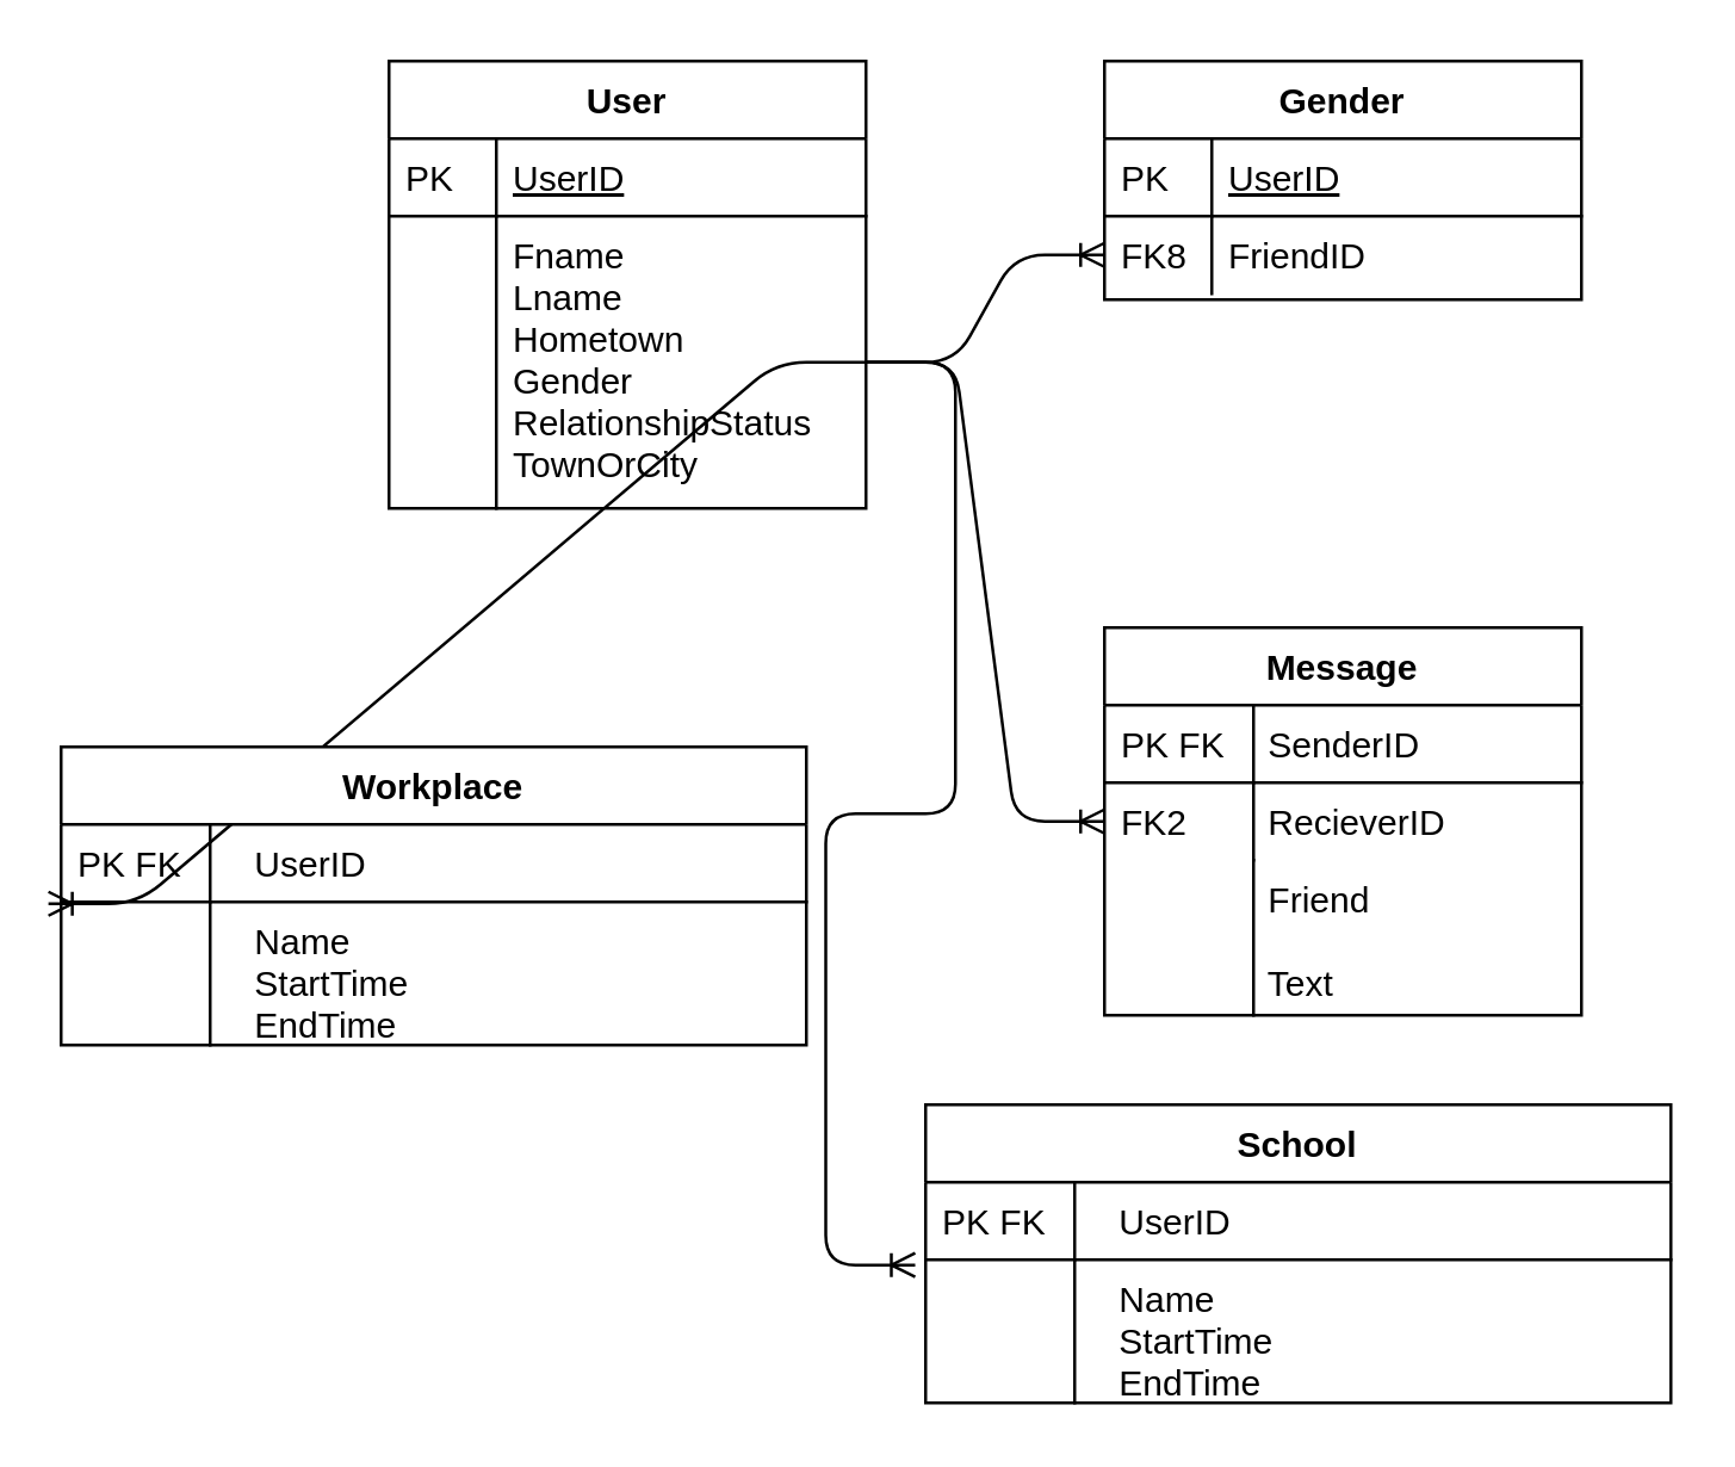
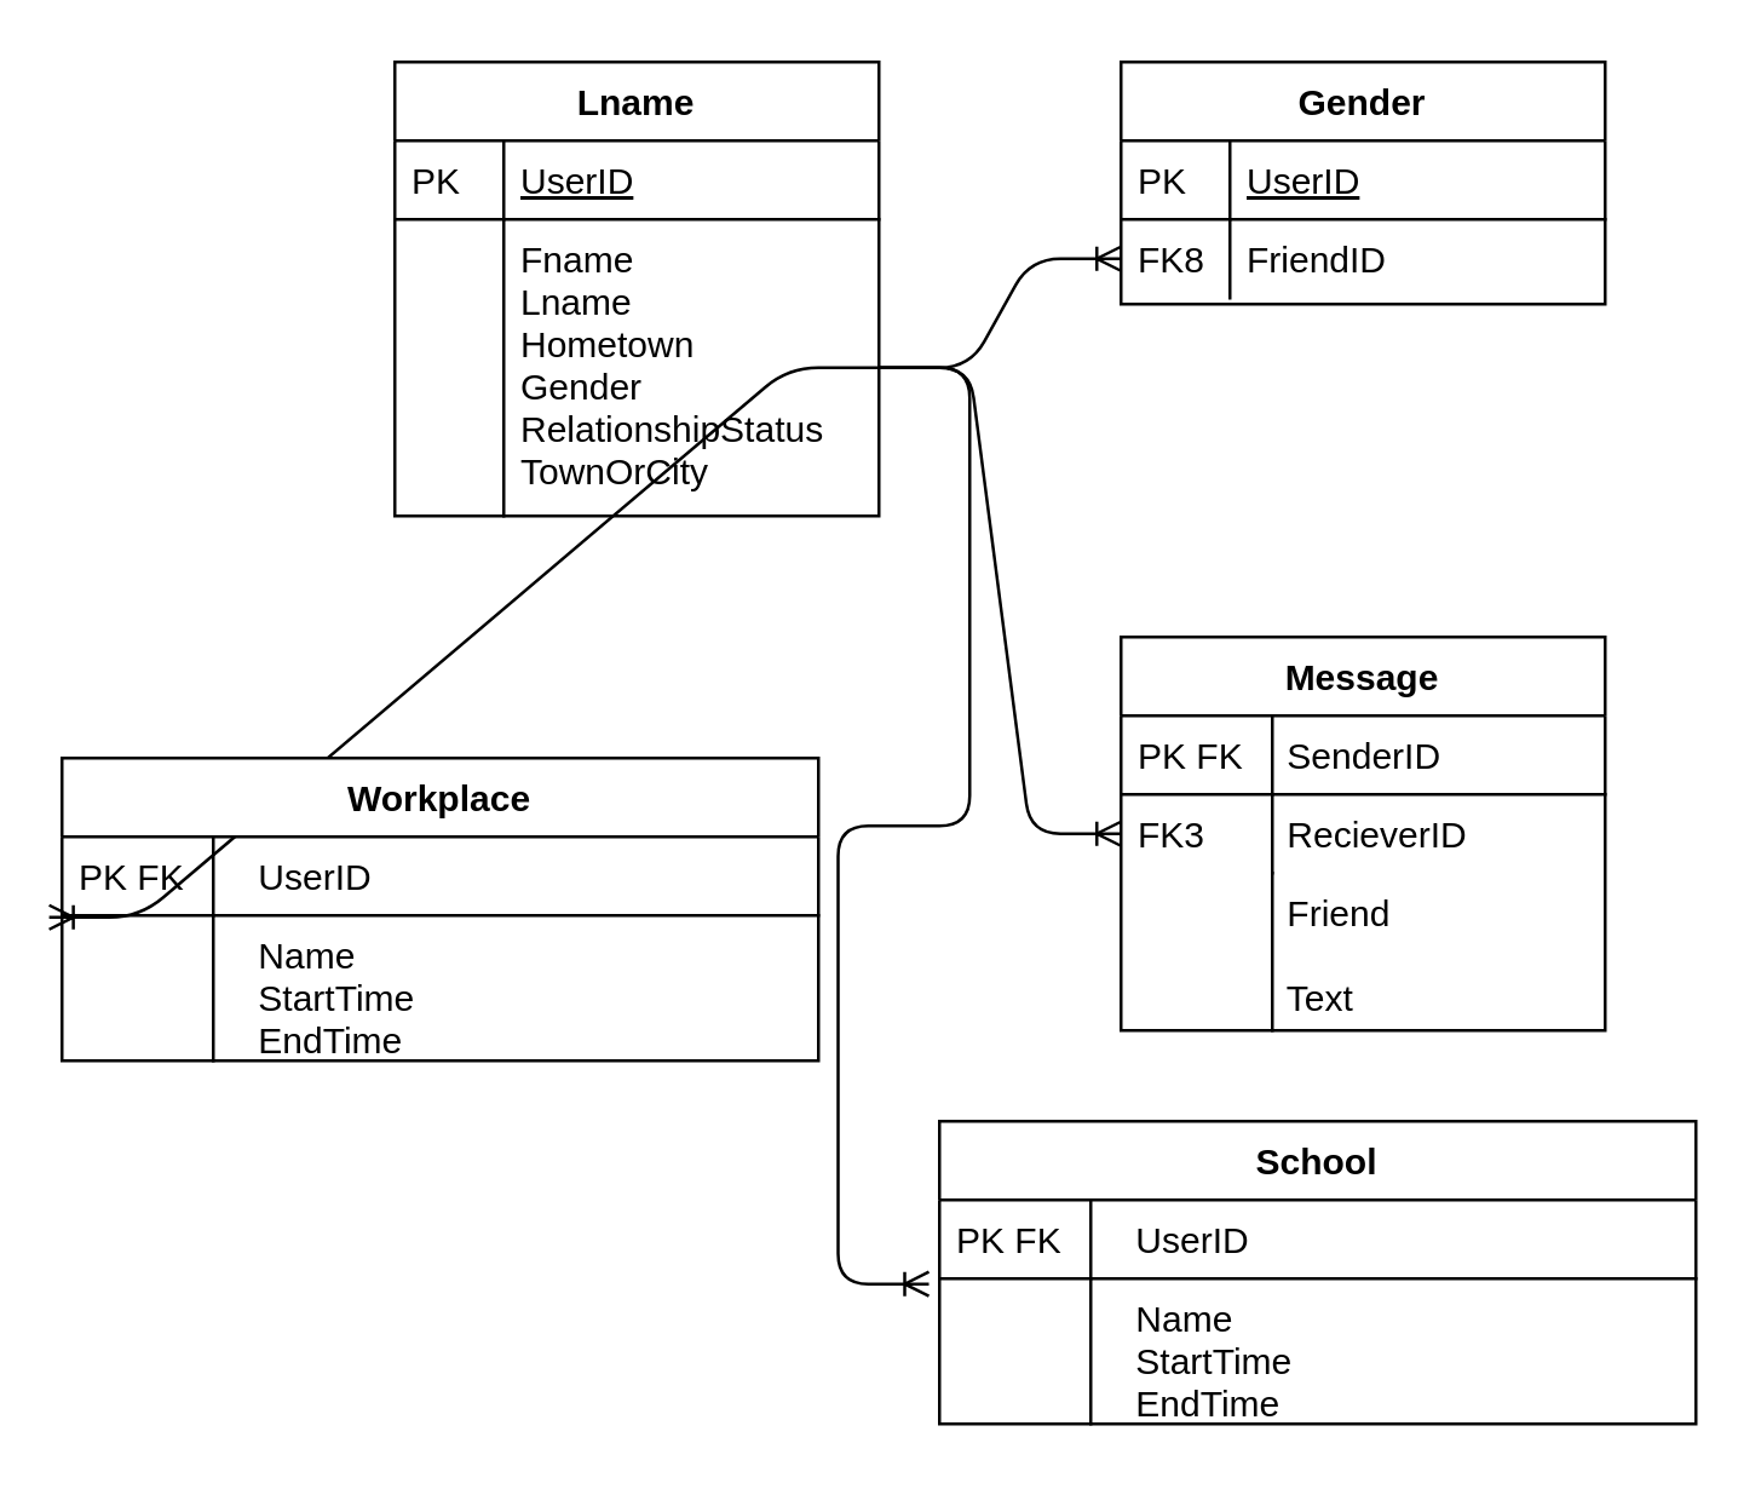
- <mxCell id="2" value="User" parent="1" vertex="1" style="swimlane;fontStyle=1;childLayout=stackLayout;horizontal=1;startSize=26;horizontalStack=0;resizeParent=1;resizeLast=0;collapsible=1;marginBottom=0;rounded=0;shadow=0;strokeWidth=1;"><mxGeometry as="geometry" height="150" width="160" y="20" x="130"><mxRectangle as="alternateBounds" height="26" width="160" y="80" x="20" /></mxGeometry></mxCell>
+ <mxCell id="2" value="Lname" parent="1" vertex="1" style="swimlane;fontStyle=1;childLayout=stackLayout;horizontal=1;startSize=26;horizontalStack=0;resizeParent=1;resizeLast=0;collapsible=1;marginBottom=0;rounded=0;shadow=0;strokeWidth=1;"><mxGeometry as="geometry" height="150" width="160" y="20" x="130"><mxRectangle as="alternateBounds" height="26" width="160" y="80" x="20" /></mxGeometry></mxCell>
- <mxCell id="16" value="FK2" parent="15" vertex="1" style="shape=partialRectangle;top=0;left=0;bottom=0;fillColor=none;align=left;verticalAlign=top;spacingLeft=4;spacingRight=4;overflow=hidden;rotatable=0;points=[];portConstraint=eastwest;part=1;" connectable="0"><mxGeometry as="geometry" height="26" width="50" /></mxCell>
+ <mxCell id="16" value="FK3" parent="15" vertex="1" style="shape=partialRectangle;top=0;left=0;bottom=0;fillColor=none;align=left;verticalAlign=top;spacingLeft=4;spacingRight=4;overflow=hidden;rotatable=0;points=[];portConstraint=eastwest;part=1;" connectable="0"><mxGeometry as="geometry" height="26" width="50" /></mxCell>
